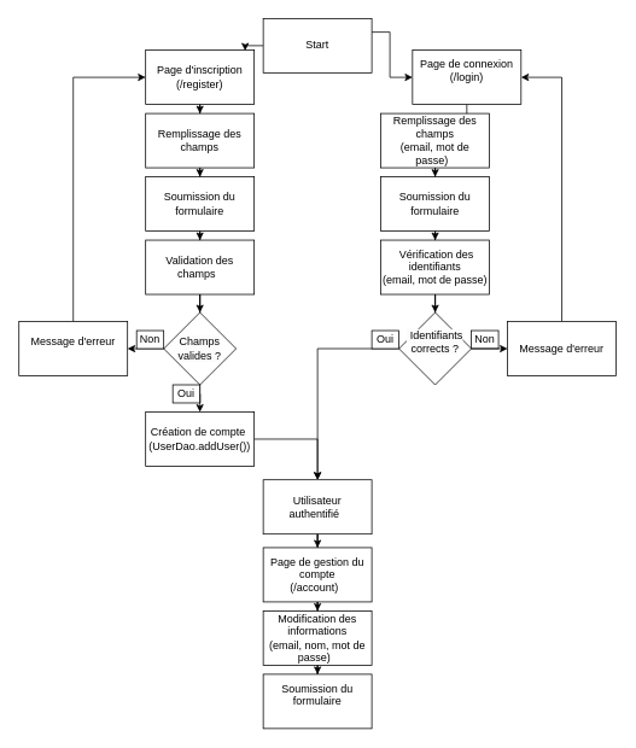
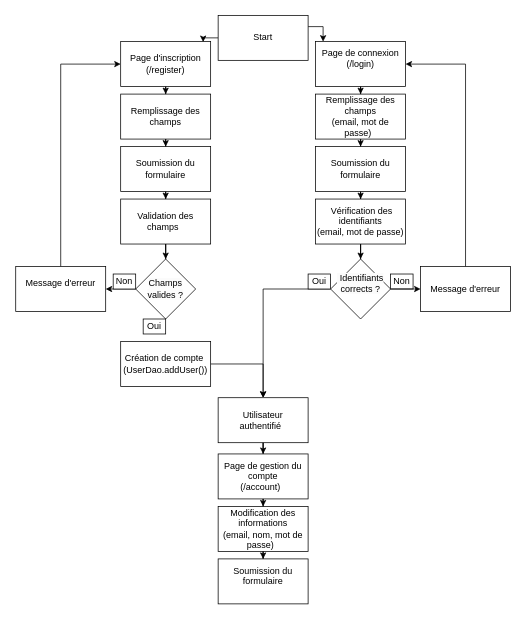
- <mxCell id="18" value="&#10;Page de connexion (/login)  &#10;&#10;" style="whiteSpace=wrap;html=1;" vertex="1" parent="1"><mxGeometry x="455" y="55" width="120" height="60" as="geometry" /></mxCell>
+ <mxCell id="18" value="&#10;Page de connexion (/login)  &#10;&#10;" style="whiteSpace=wrap;html=1;" vertex="1" parent="1"><mxGeometry x="420" y="55" width="120" height="60" as="geometry" /></mxCell>
- <mxCell id="30" style="edgeStyle=orthogonalEdgeStyle;rounded=0;orthogonalLoop=1;jettySize=auto;html=1;" edge="1" parent="1" source="31" target="16"><mxGeometry relative="1" as="geometry" /></mxCell>
